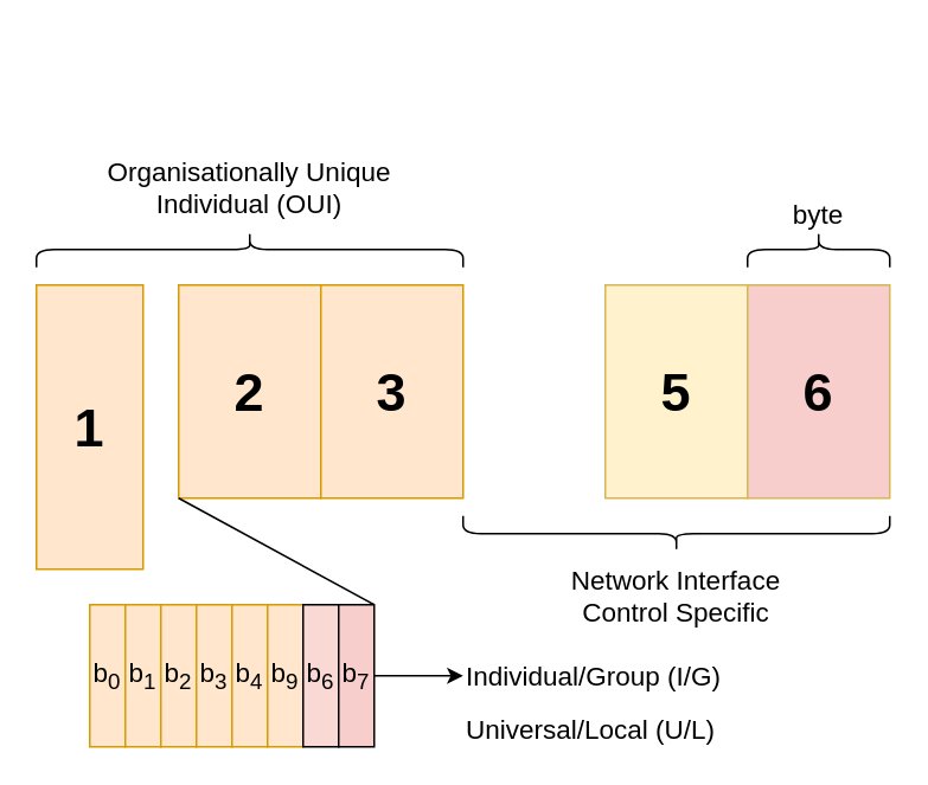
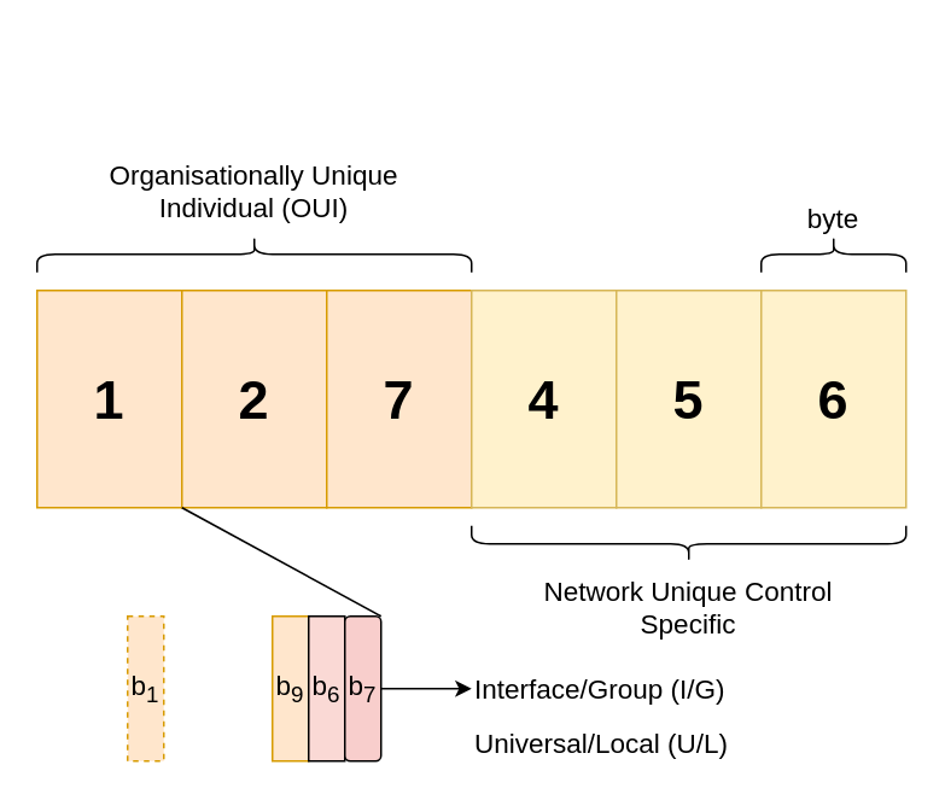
- <mxCell id="4" value="3" style="rounded=0;whiteSpace=wrap;html=1;fontSize=30;fontStyle=1;fillColor=#ffe6cc;strokeColor=#d79b00;" vertex="1" parent="1"><mxGeometry x="180" y="160" width="80" height="120" as="geometry" /></mxCell>
+ <mxCell id="4" value="7" style="rounded=0;whiteSpace=wrap;html=1;fontSize=30;fontStyle=1;fillColor=#ffe6cc;strokeColor=#d79b00;" vertex="1" parent="1"><mxGeometry x="180" y="160" width="80" height="120" as="geometry" /></mxCell>
+ <mxCell id="5" value="4" style="rounded=0;whiteSpace=wrap;html=1;fontSize=30;fontStyle=1;fillColor=#fff2cc;strokeColor=#d6b656;" vertex="1" parent="1"><mxGeometry x="260" y="160" width="80" height="120" as="geometry" /></mxCell>
- <mxCell id="7" value="6" style="rounded=0;whiteSpace=wrap;html=1;fontSize=30;fontStyle=1;fillColor=#f8cecc;strokeColor=#d6b656;" vertex="1" parent="1"><mxGeometry x="420" y="160" width="80" height="120" as="geometry" /></mxCell>
+ <mxCell id="7" value="6" style="rounded=0;whiteSpace=wrap;html=1;fontSize=30;fontStyle=1;fillColor=#fff2cc;strokeColor=#d6b656;" vertex="1" parent="1"><mxGeometry x="420" y="160" width="80" height="120" as="geometry" /></mxCell>
- <mxCell id="2" value="1" style="rounded=0;whiteSpace=wrap;html=1;fontSize=30;fontStyle=1;fillColor=#ffe6cc;strokeColor=#d79b00;" vertex="1" parent="1"><mxGeometry x="20" y="160" width="60" height="160" as="geometry" /></mxCell>
+ <mxCell id="2" value="1" style="rounded=0;whiteSpace=wrap;html=1;fontSize=30;fontStyle=1;fillColor=#ffe6cc;strokeColor=#d79b00;" vertex="1" parent="1"><mxGeometry x="20" y="160" width="80" height="120" as="geometry" /></mxCell>
- <mxCell id="12" value="Network Interface Control Specific" style="text;html=1;strokeColor=none;fillColor=none;align=center;verticalAlign=middle;whiteSpace=wrap;rounded=0;fontSize=15;" vertex="1" parent="1"><mxGeometry x="295" y="320" width="170" height="30" as="geometry" /></mxCell>
+ <mxCell id="12" value="Network Unique Control Specific" style="text;html=1;strokeColor=none;fillColor=none;align=center;verticalAlign=middle;whiteSpace=wrap;rounded=0;fontSize=15;" vertex="1" parent="1"><mxGeometry x="295" y="320" width="170" height="30" as="geometry" /></mxCell>
- <mxCell id="14" value="b&lt;sub&gt;0&lt;/sub&gt;" style="rounded=0;whiteSpace=wrap;html=1;fontSize=15;fillColor=#ffe6cc;strokeColor=#d79b00;" vertex="1" parent="1"><mxGeometry x="50" y="340" width="20" height="80" as="geometry" /></mxCell>
- <mxCell id="15" value="b&lt;sub&gt;1&lt;/sub&gt;" style="rounded=0;whiteSpace=wrap;html=1;fontSize=15;fillColor=#ffe6cc;strokeColor=#d79b00;" vertex="1" parent="1"><mxGeometry x="70" y="340" width="20" height="80" as="geometry" /></mxCell>
+ <mxCell id="15" value="b&lt;sub&gt;1&lt;/sub&gt;" style="rounded=0;whiteSpace=wrap;html=1;fontSize=15;fillColor=#ffe6cc;strokeColor=#d79b00;dashed=1;" vertex="1" parent="1"><mxGeometry x="70" y="340" width="20" height="80" as="geometry" /></mxCell>
- <mxCell id="16" value="b&lt;sub&gt;2&lt;/sub&gt;" style="rounded=0;whiteSpace=wrap;html=1;fontSize=15;fillColor=#ffe6cc;strokeColor=#d79b00;" vertex="1" parent="1"><mxGeometry x="90" y="340" width="20" height="80" as="geometry" /></mxCell>
- <mxCell id="17" value="b&lt;sub&gt;3&lt;/sub&gt;" style="rounded=0;whiteSpace=wrap;html=1;fontSize=15;fillColor=#ffe6cc;strokeColor=#d79b00;" vertex="1" parent="1"><mxGeometry x="110" y="340" width="20" height="80" as="geometry" /></mxCell>
- <mxCell id="18" value="b&lt;sub&gt;4&lt;/sub&gt;" style="rounded=0;whiteSpace=wrap;html=1;fontSize=15;fillColor=#ffe6cc;strokeColor=#d79b00;" vertex="1" parent="1"><mxGeometry x="130" y="340" width="20" height="80" as="geometry" /></mxCell>
- <mxCell id="22" value="b&lt;sub&gt;7&lt;/sub&gt;" style="rounded=0;whiteSpace=wrap;html=1;fontSize=15;fillColor=#f8cecc;" vertex="1" parent="1"><mxGeometry x="190" y="340" width="20" height="80" as="geometry" /></mxCell>
+ <mxCell id="22" value="b&lt;sub&gt;7&lt;/sub&gt;" style="whiteSpace=wrap;html=1;fontSize=15;fillColor=#f8cecc;rounded=1;" vertex="1" parent="1"><mxGeometry x="190" y="340" width="20" height="80" as="geometry" /></mxCell>
- <mxCell id="24" value="Individual/Group (I/G)" style="text;html=1;strokeColor=none;fillColor=none;align=left;verticalAlign=middle;whiteSpace=wrap;rounded=0;fontSize=15;" vertex="1" parent="1"><mxGeometry x="260" y="370" width="150" height="20" as="geometry" /></mxCell>
+ <mxCell id="24" value="Interface/Group (I/G)" style="text;html=1;strokeColor=none;fillColor=none;align=left;verticalAlign=middle;whiteSpace=wrap;rounded=0;fontSize=15;" vertex="1" parent="1"><mxGeometry x="260" y="370" width="150" height="20" as="geometry" /></mxCell>
